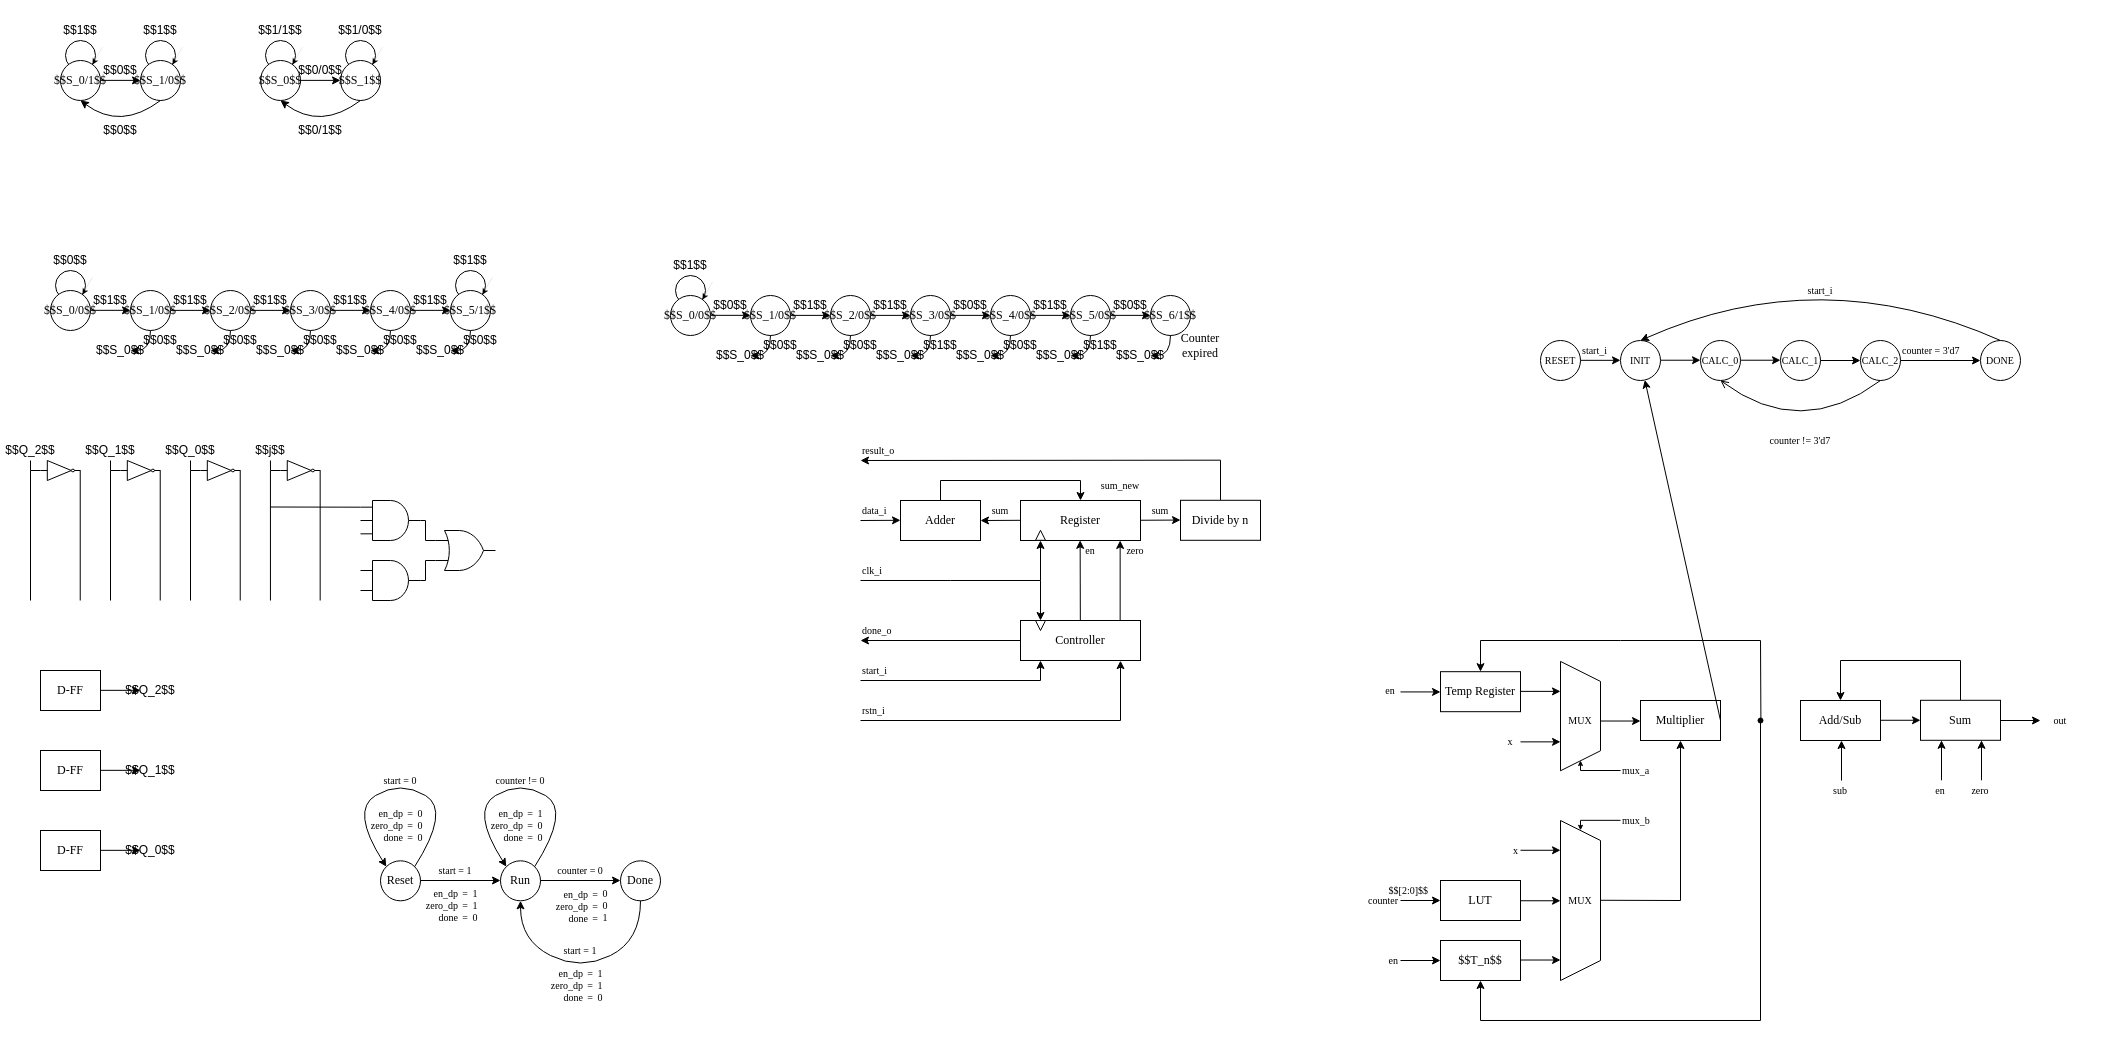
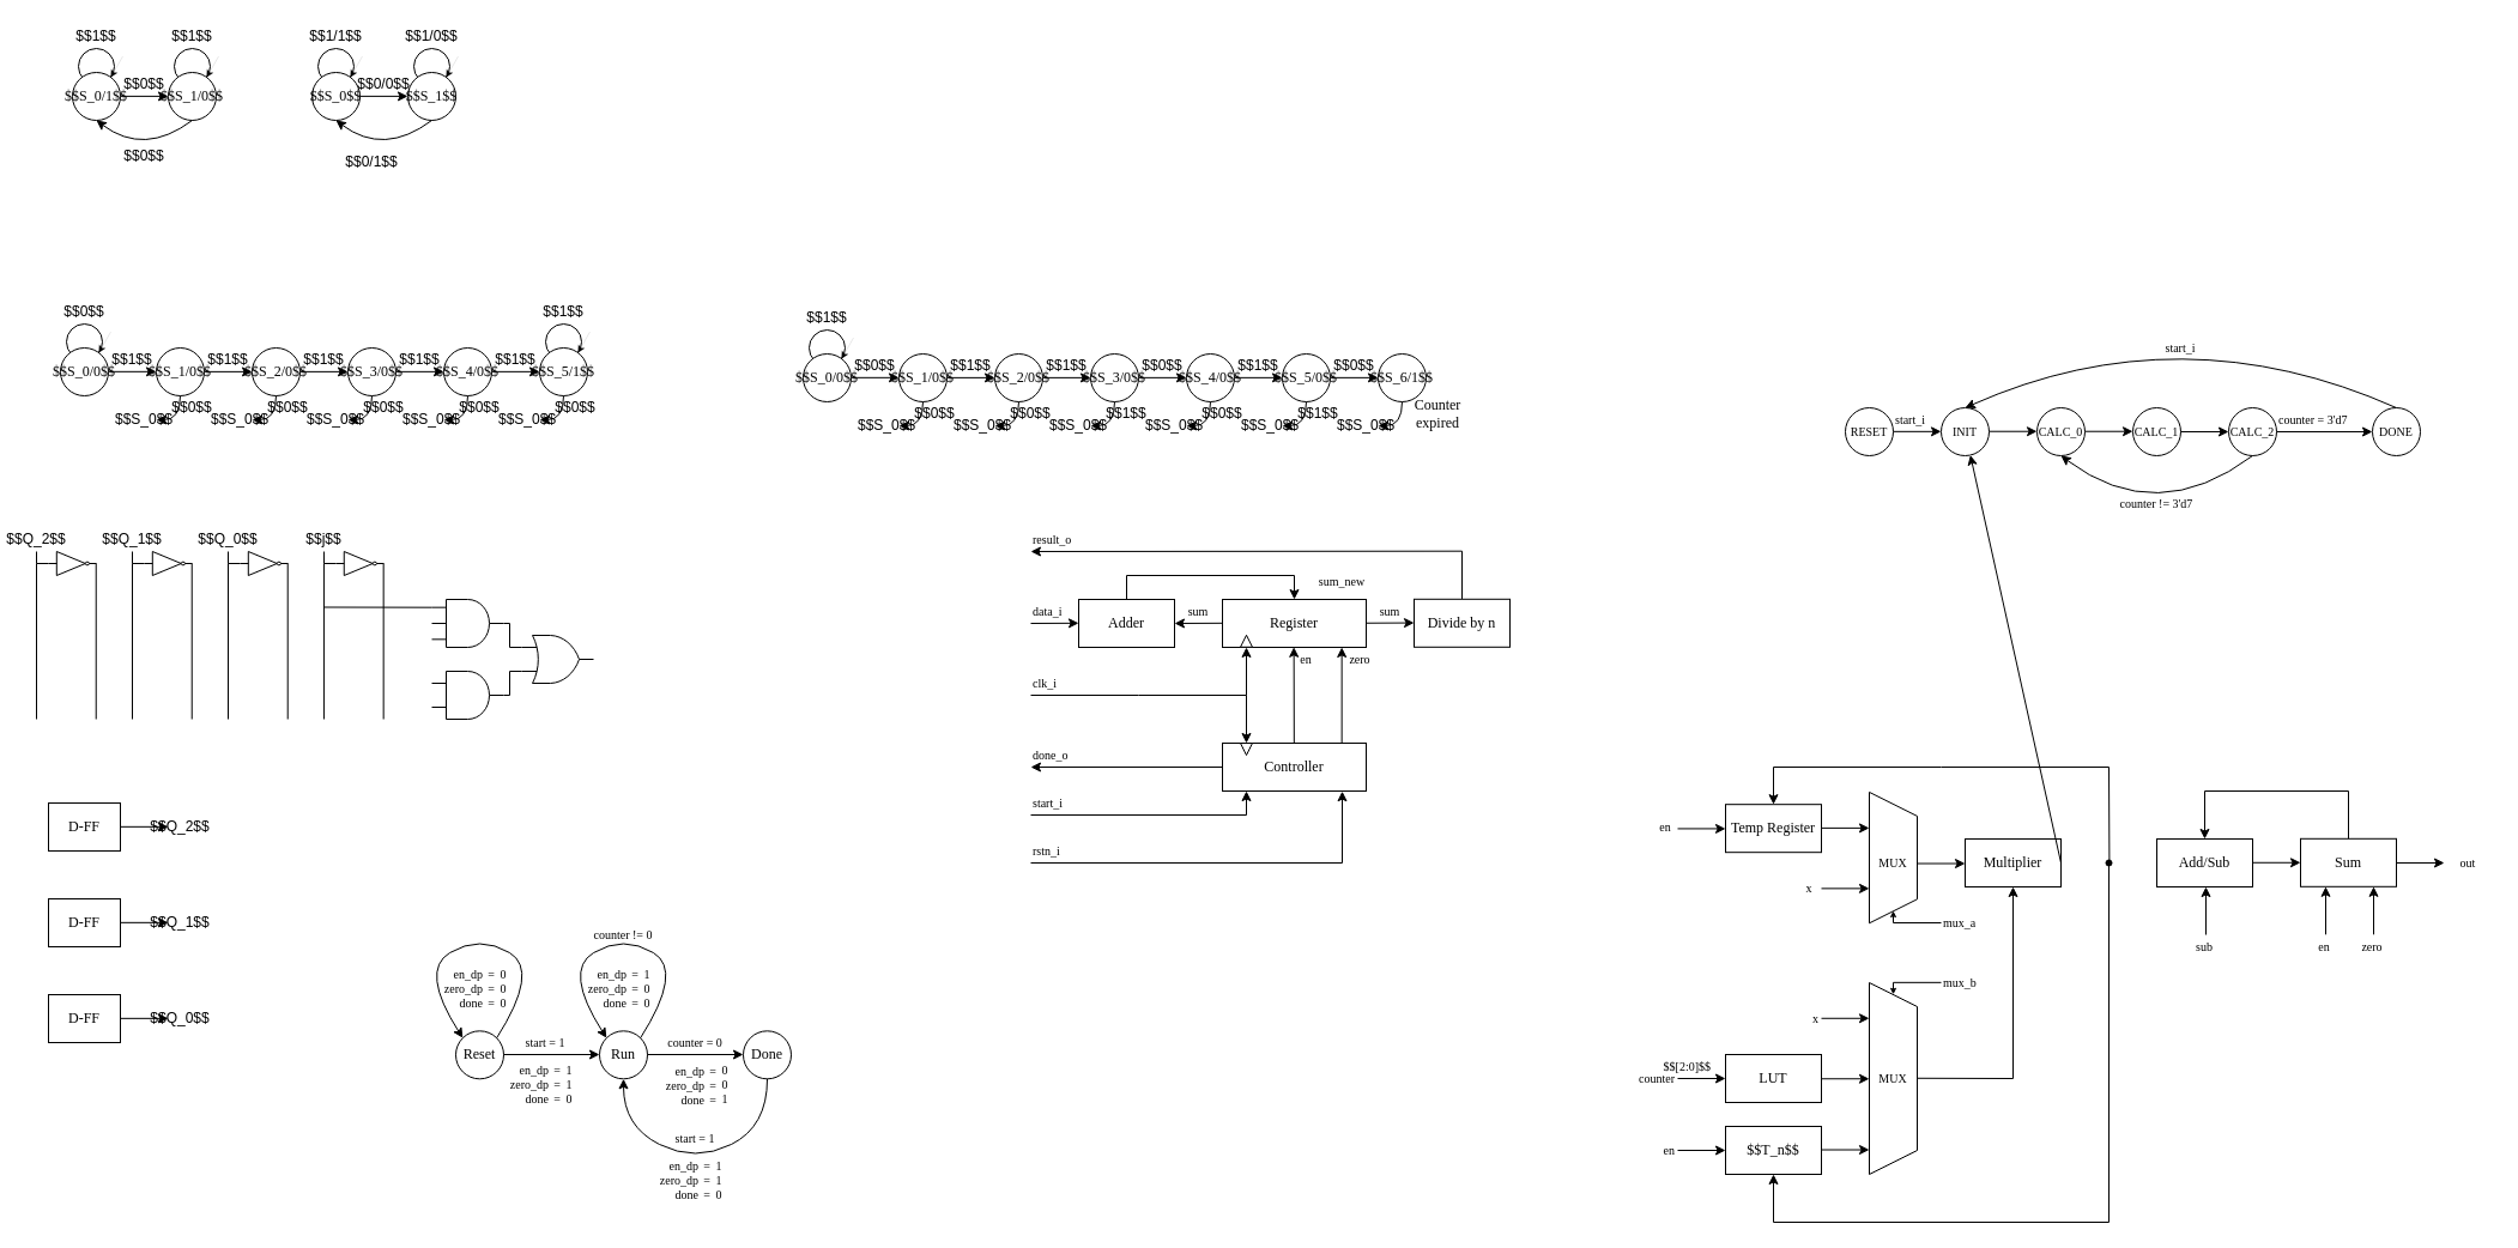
- <mxCell id="97" value="$$0/1$$" style="text;html=1;align=center;verticalAlign=middle;whiteSpace=wrap;rounded=0;" parent="1" vertex="1"><mxGeometry x="300" y="120" width="40" height="20" as="geometry" /></mxCell>
+ <mxCell id="97" value="$$0/1$$" style="text;html=1;align=center;verticalAlign=middle;whiteSpace=wrap;rounded=0;" parent="1" vertex="1"><mxGeometry x="290" y="125" width="40" height="20" as="geometry" /></mxCell>
- <mxCell id="253" value="" style="endArrow=open;html=1;rounded=0;entryX=0.5;entryY=1;entryDx=0;entryDy=0;exitX=0.5;exitY=1;exitDx=0;exitDy=0;curved=1;" edge="1" parent="1" source="245" target="243"><mxGeometry width="50" height="50" relative="1" as="geometry"><mxPoint x="1750" y="430" as="sourcePoint" /><mxPoint x="1800" y="380" as="targetPoint" /><Array as="points"><mxPoint x="1800" y="440" /></Array></mxGeometry></mxCell>
+ <mxCell id="253" value="" style="endArrow=classic;html=1;rounded=0;entryX=0.5;entryY=1;entryDx=0;entryDy=0;exitX=0.5;exitY=1;exitDx=0;exitDy=0;curved=1;" edge="1" parent="1" source="245" target="243"><mxGeometry width="50" height="50" relative="1" as="geometry"><mxPoint x="1750" y="430" as="sourcePoint" /><mxPoint x="1800" y="380" as="targetPoint" /><Array as="points"><mxPoint x="1800" y="440" /></Array></mxGeometry></mxCell>
- <mxCell id="255" value="&lt;font face=&quot;Times New Roman&quot; style=&quot;font-size: 10px;&quot;&gt;counter != 3'd7&lt;/font&gt;" style="text;html=1;align=center;verticalAlign=middle;whiteSpace=wrap;rounded=0;" vertex="1" parent="1"><mxGeometry x="1760" y="430" width="80" height="20" as="geometry" /></mxCell>
+ <mxCell id="255" value="&lt;font face=&quot;Times New Roman&quot; style=&quot;font-size: 10px;&quot;&gt;counter != 3'd7&lt;/font&gt;" style="text;html=1;align=center;verticalAlign=middle;whiteSpace=wrap;rounded=0;" vertex="1" parent="1"><mxGeometry x="1760" y="410" width="80" height="20" as="geometry" /></mxCell>
- <mxCell id="180" value="start = 0" style="text;html=1;align=center;verticalAlign=middle;whiteSpace=wrap;rounded=0;fontFamily=Times New Roman;fontSize=10;" parent="1" vertex="1"><mxGeometry x="370" y="770" width="60" height="20" as="geometry" /></mxCell>
